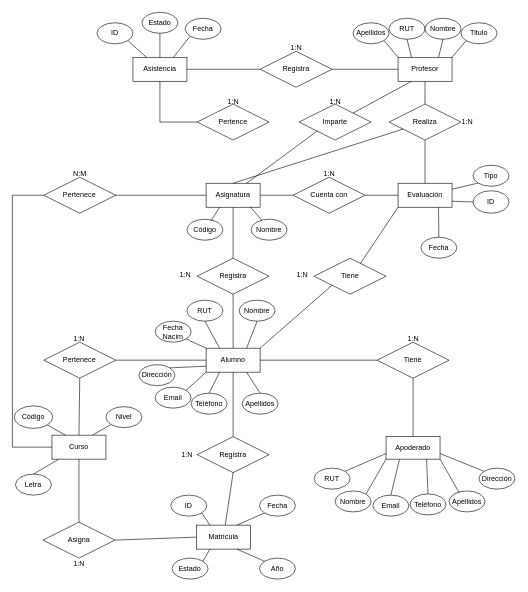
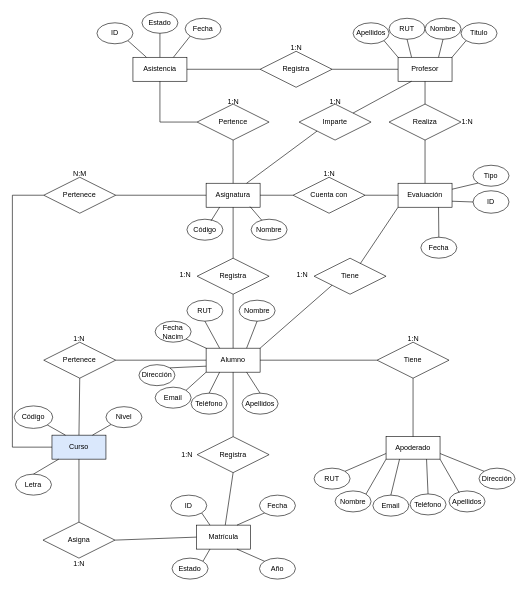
- <mxCell id="81" value="" style="endArrow=none;html=1;rounded=0;exitX=0.5;exitY=0;exitDx=0;exitDy=0;" parent="1" source="7" target="76" edge="1"><mxGeometry width="50" height="50" relative="1" as="geometry"><mxPoint x="198" y="505" as="sourcePoint" /><mxPoint x="248" y="455" as="targetPoint" /></mxGeometry></mxCell>
+ <mxCell id="81" value="" style="endArrow=none;html=1;rounded=0;entryX=0.5;entryY=1;entryDx=0;entryDy=0;exitX=0.5;exitY=0;exitDx=0;exitDy=0;" parent="1" source="7" target="74" edge="1"><mxGeometry width="50" height="50" relative="1" as="geometry"><mxPoint x="198" y="505" as="sourcePoint" /><mxPoint x="248" y="455" as="targetPoint" /></mxGeometry></mxCell>
- <mxCell id="8" value="Curso" style="whiteSpace=wrap;html=1;" parent="1" vertex="1"><mxGeometry x="86" y="725" width="90" height="40" as="geometry" /></mxCell>
+ <mxCell id="8" value="Curso" style="whiteSpace=wrap;html=1;fillColor=#dae8fc;" parent="1" vertex="1"><mxGeometry x="86" y="725" width="90" height="40" as="geometry" /></mxCell>
